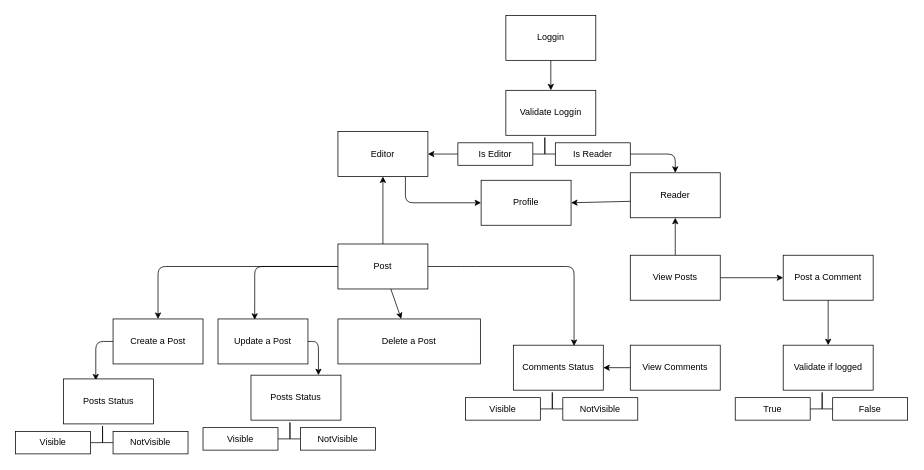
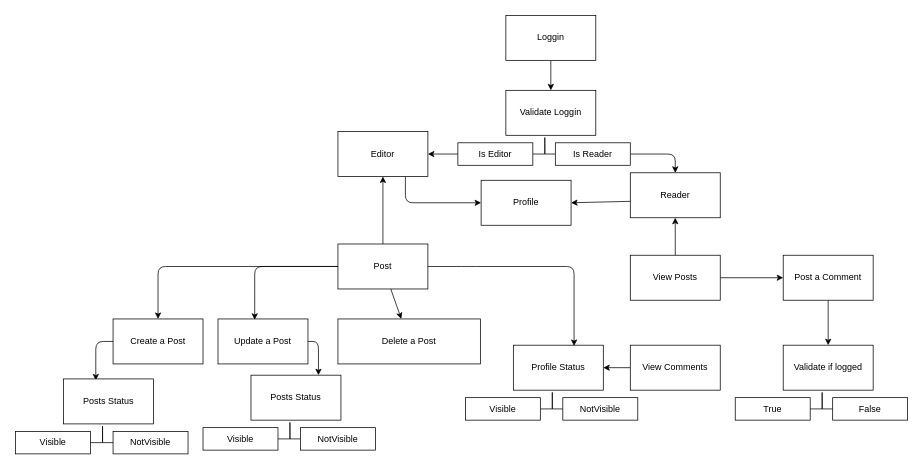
- <mxCell id="13" value="Comments Status" style="whiteSpace=wrap;html=1;align=center;treeFolding=1;treeMoving=1;newEdgeStyle={&quot;edgeStyle&quot;:&quot;elbowEdgeStyle&quot;,&quot;startArrow&quot;:&quot;none&quot;,&quot;endArrow&quot;:&quot;none&quot;};" vertex="1" parent="1"><mxGeometry x="684" y="460" width="120" height="60" as="geometry" /></mxCell>
+ <mxCell id="13" value="Profile Status" style="whiteSpace=wrap;html=1;align=center;treeFolding=1;treeMoving=1;newEdgeStyle={&quot;edgeStyle&quot;:&quot;elbowEdgeStyle&quot;,&quot;startArrow&quot;:&quot;none&quot;,&quot;endArrow&quot;:&quot;none&quot;};" vertex="1" parent="1"><mxGeometry x="684" y="460" width="120" height="60" as="geometry" /></mxCell>
